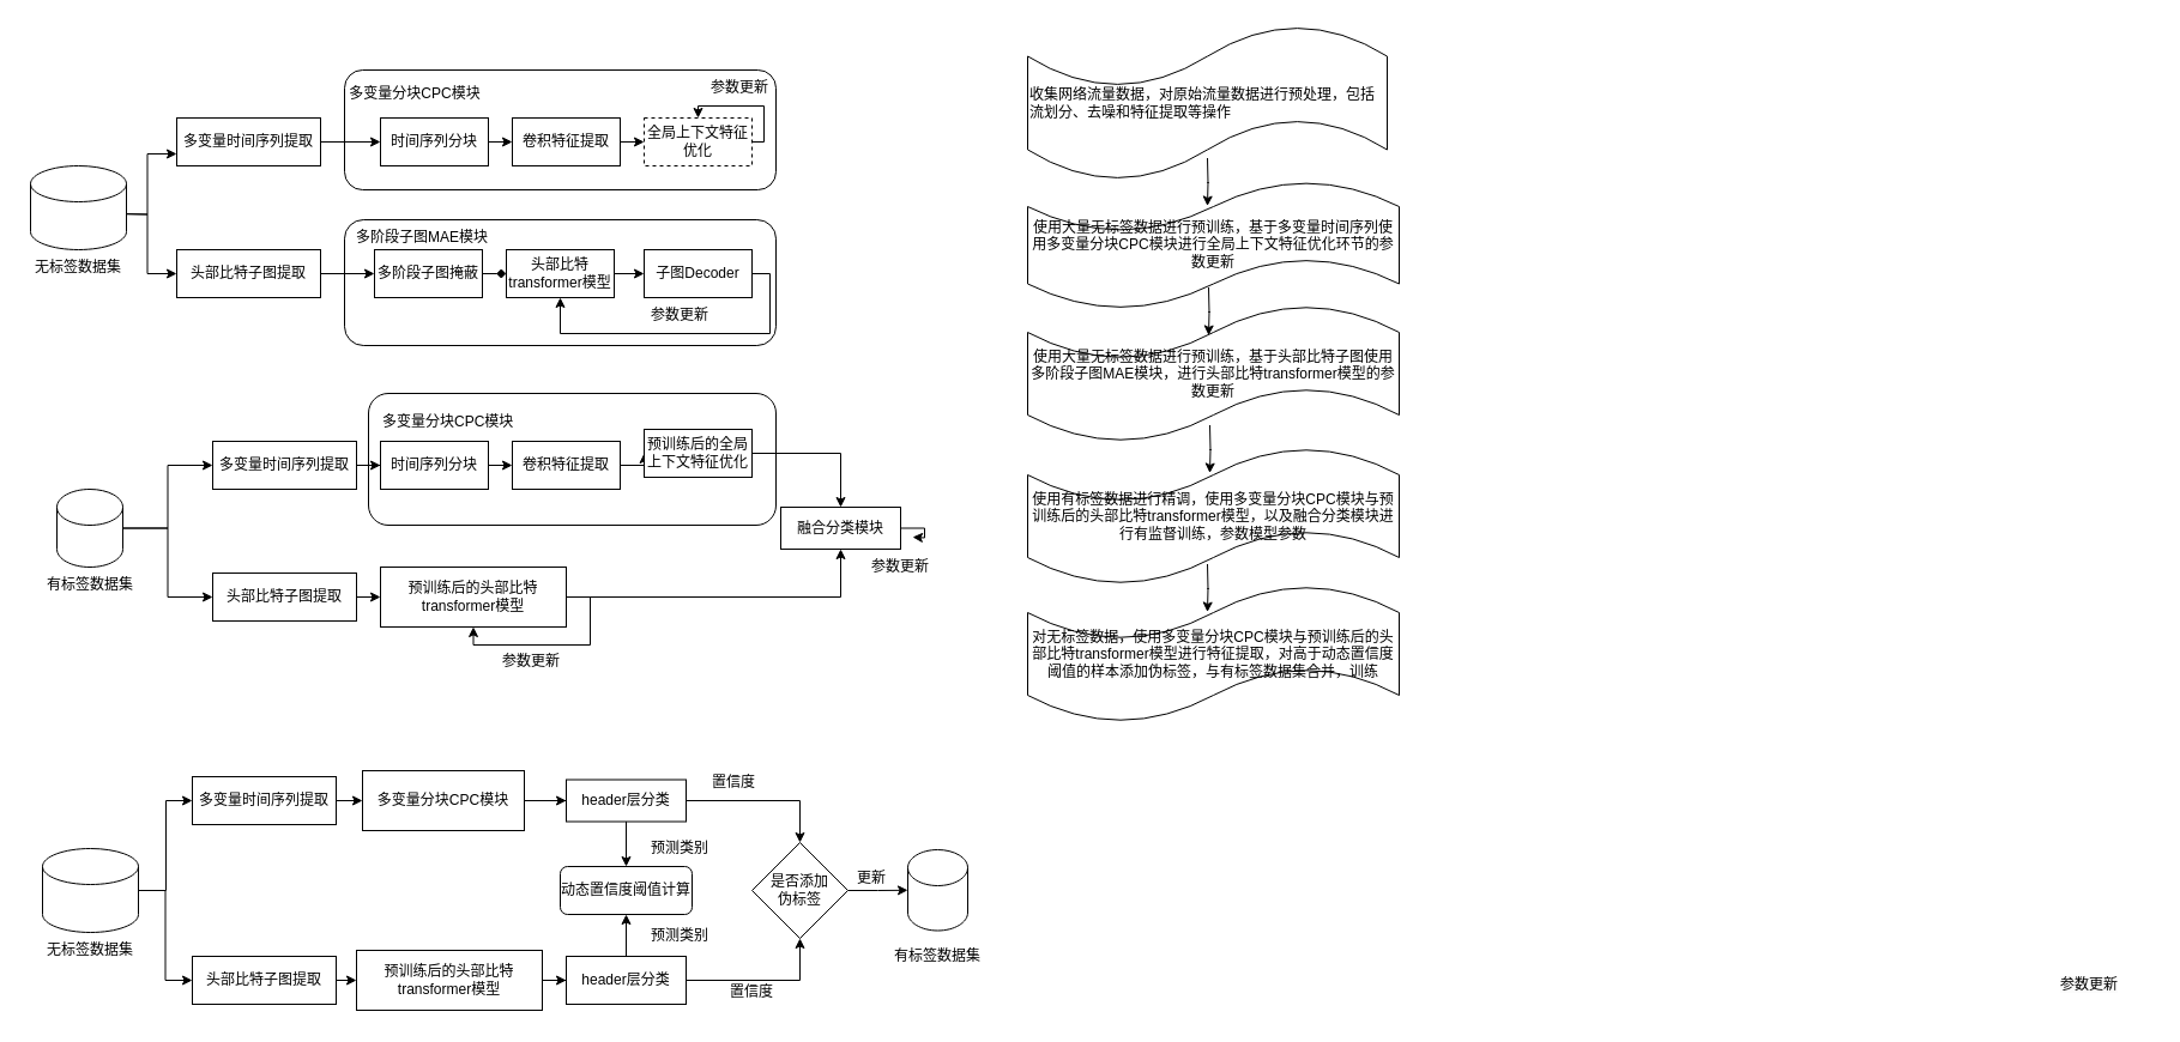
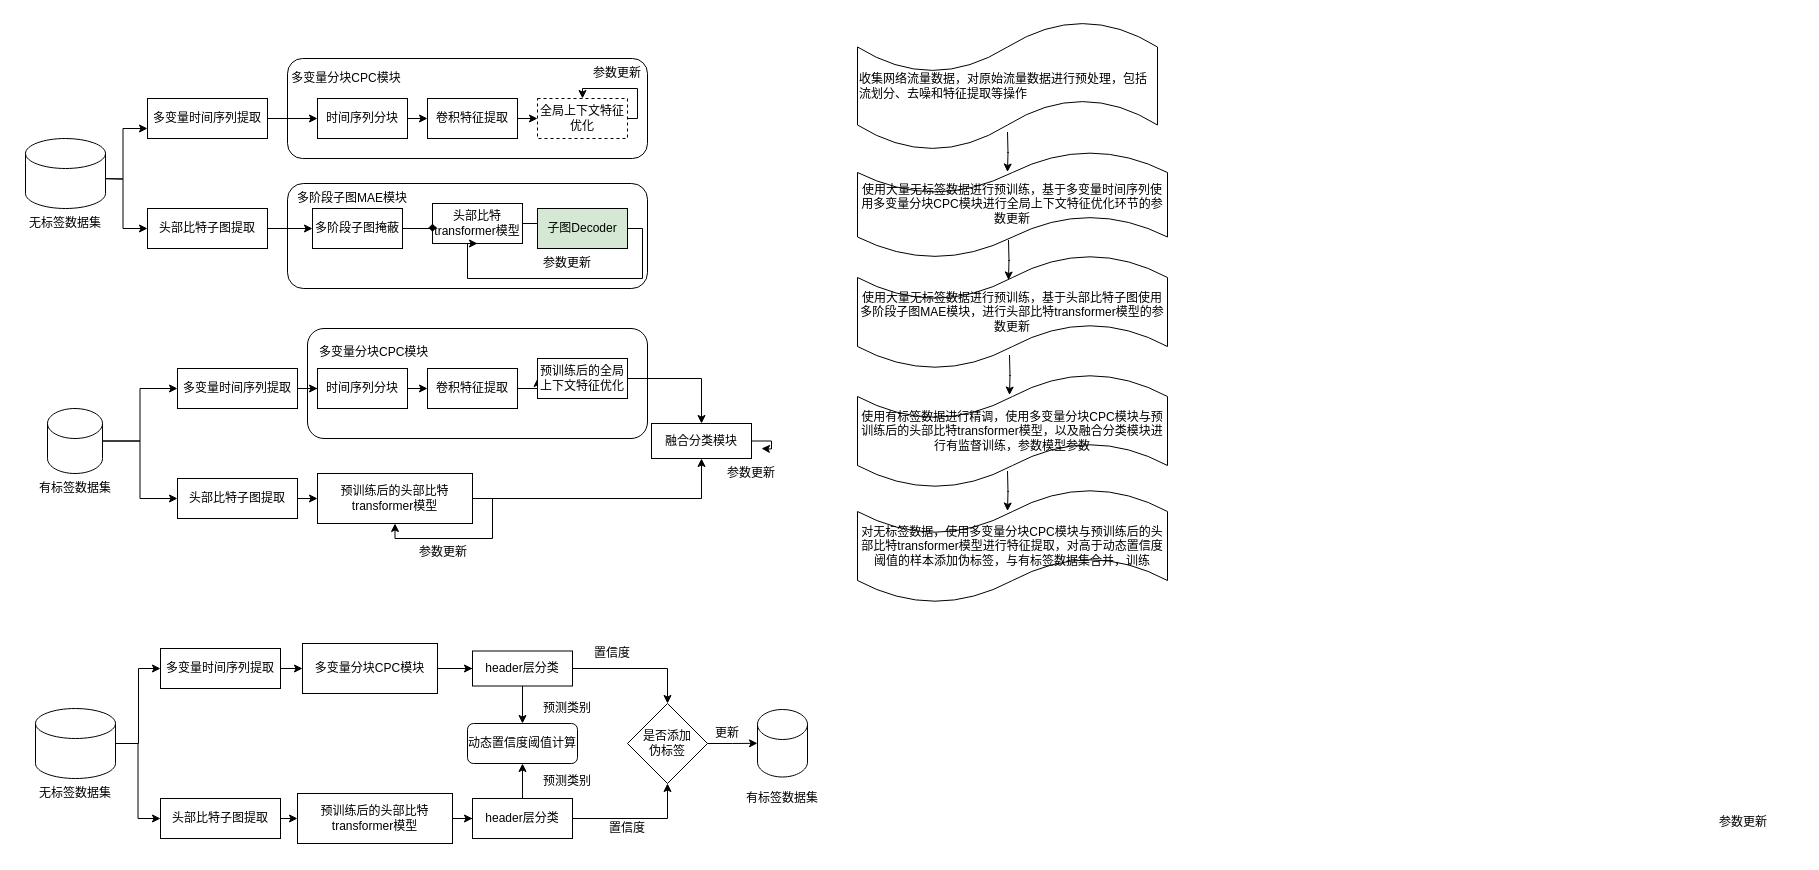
- <mxCell id="22" value="头部比特transformer模型" style="rounded=0;whiteSpace=wrap;html=1;" vertex="1" parent="1"><mxGeometry x="422" y="208" width="90" height="40" as="geometry" /></mxCell>
+ <mxCell id="22" value="头部比特transformer模型" style="rounded=0;whiteSpace=wrap;html=1;" vertex="1" parent="1"><mxGeometry x="432" y="203" width="90" height="40" as="geometry" /></mxCell>
- <mxCell id="26" value="子图Decoder" style="rounded=0;whiteSpace=wrap;html=1;" vertex="1" parent="1"><mxGeometry x="537" y="208" width="90" height="40" as="geometry" /></mxCell>
+ <mxCell id="26" value="子图Decoder" style="rounded=0;whiteSpace=wrap;html=1;fillColor=#d5e8d4;" vertex="1" parent="1"><mxGeometry x="537" y="208" width="90" height="40" as="geometry" /></mxCell>
